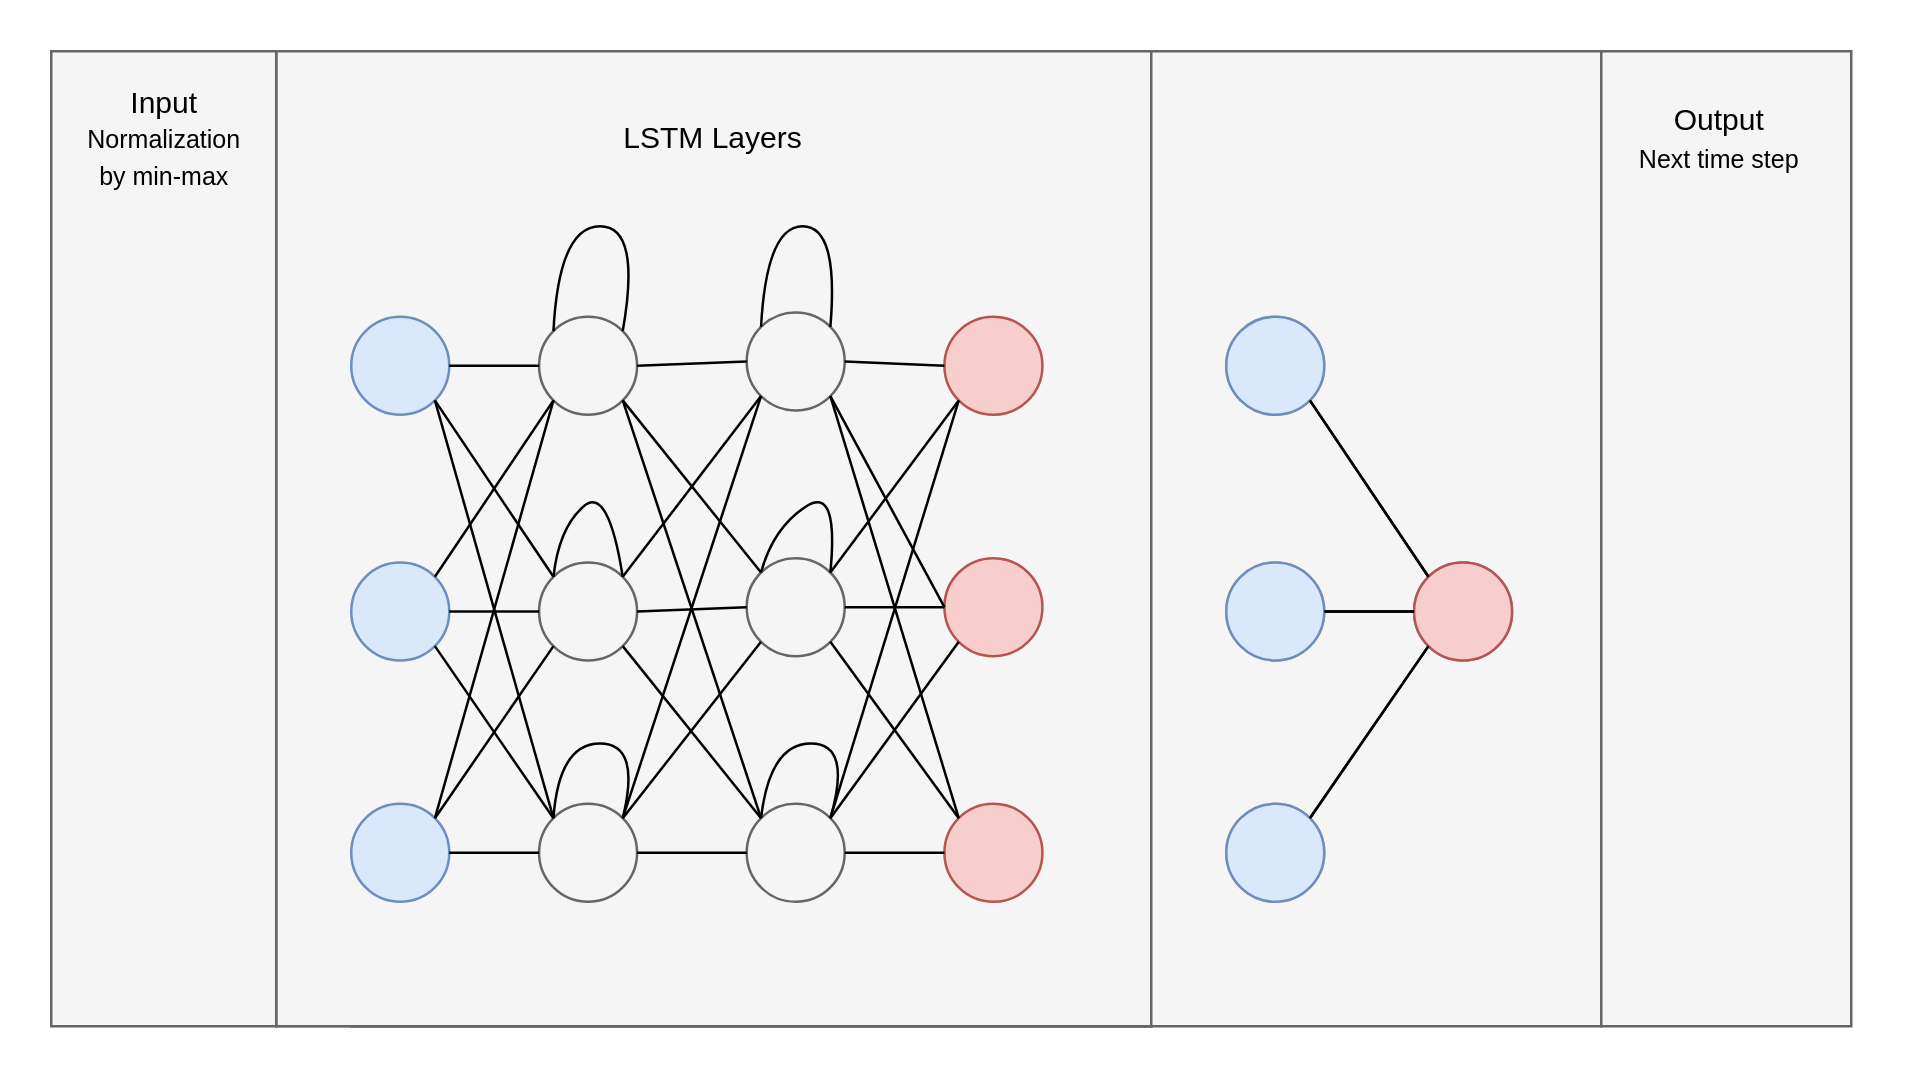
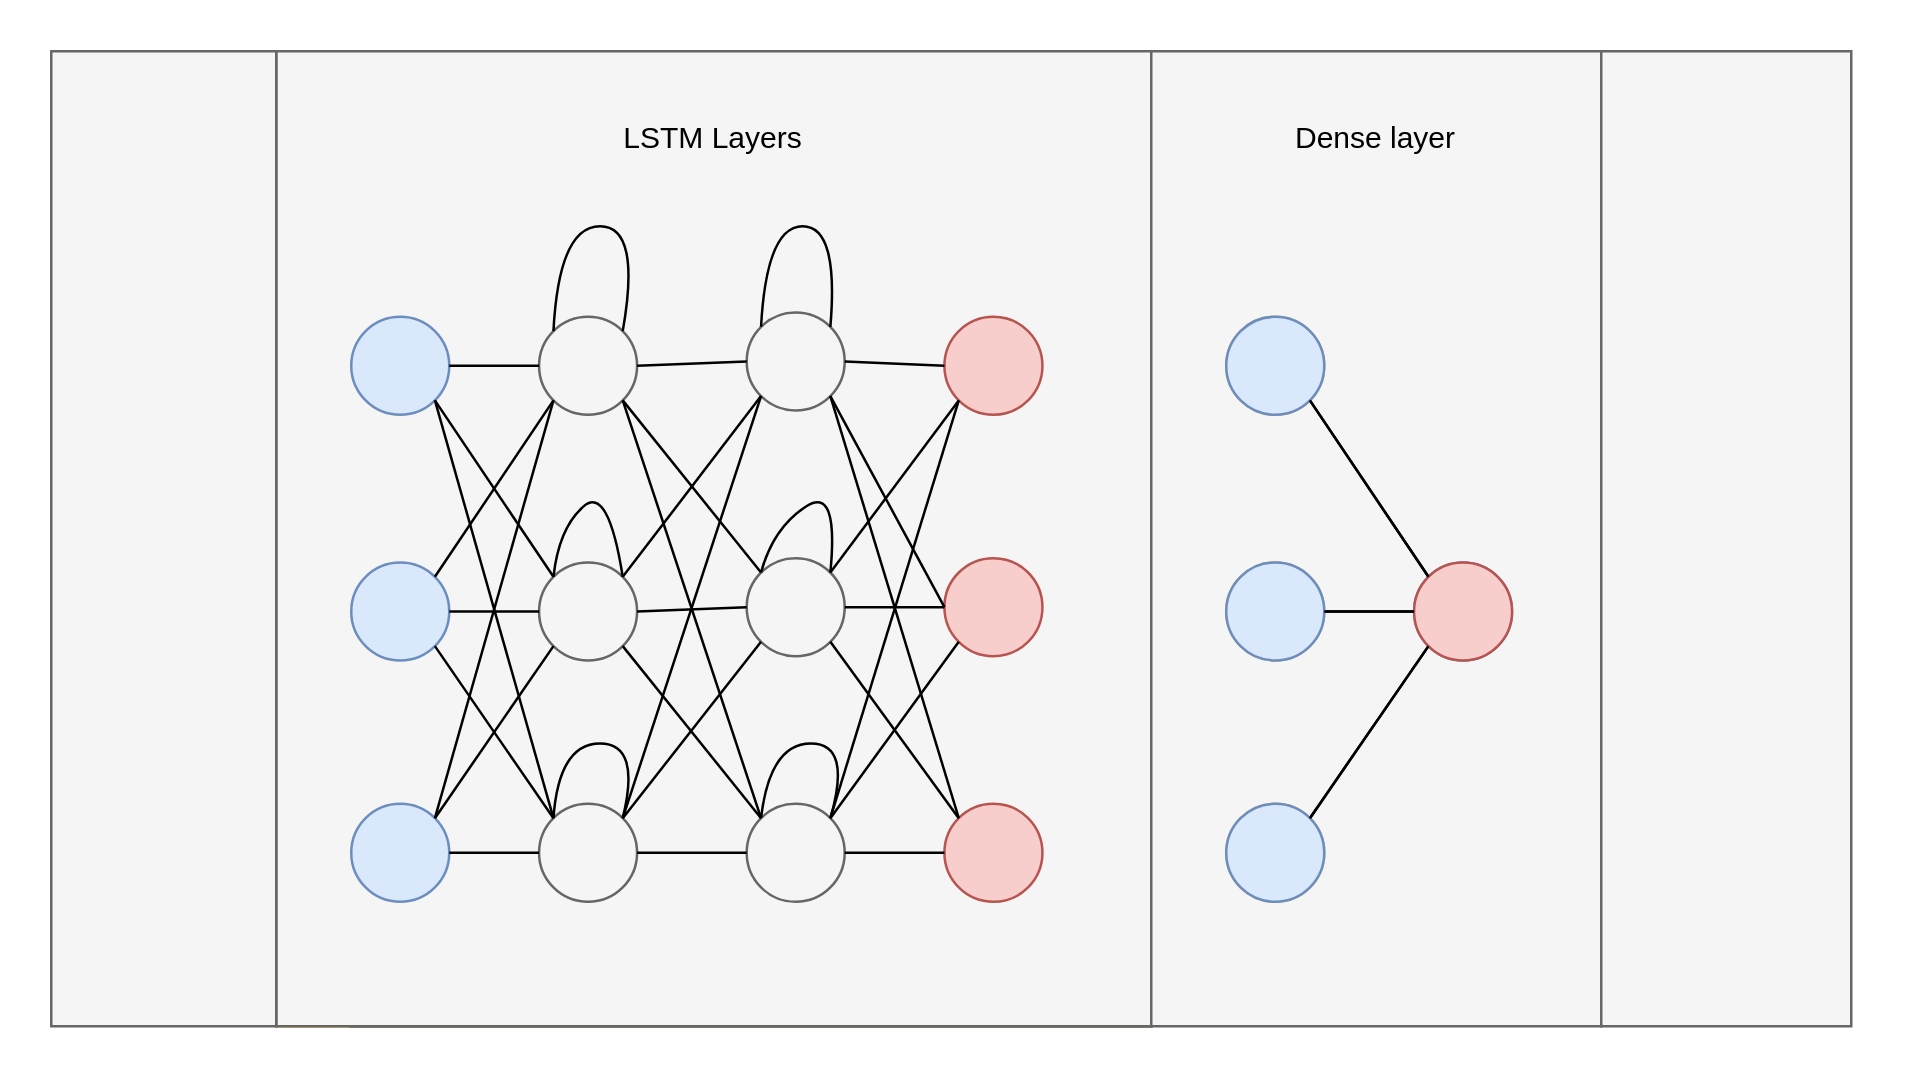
- <mxCell id="115" value="Input&lt;div&gt;&lt;font style=&quot;font-size: 10px;&quot;&gt;Normalization by min-max&lt;/font&gt;&lt;/div&gt;" style="text;html=1;align=center;verticalAlign=middle;whiteSpace=wrap;rounded=0;" vertex="1" parent="1"><mxGeometry x="32.5" y="40" width="65" height="30" as="geometry" /></mxCell>
+ <mxCell id="114" value="Dense layer" style="text;html=1;align=center;verticalAlign=middle;whiteSpace=wrap;rounded=0;" vertex="1" parent="1"><mxGeometry x="500" y="40" width="100" height="30" as="geometry" /></mxCell>
- <mxCell id="117" value="Output&lt;div&gt;&lt;font style=&quot;font-size: 10px;&quot;&gt;Next time step&lt;/font&gt;&lt;/div&gt;" style="text;html=1;align=center;verticalAlign=middle;whiteSpace=wrap;rounded=0;" vertex="1" parent="1"><mxGeometry x="645" y="40" width="85" height="30" as="geometry" /></mxCell>
